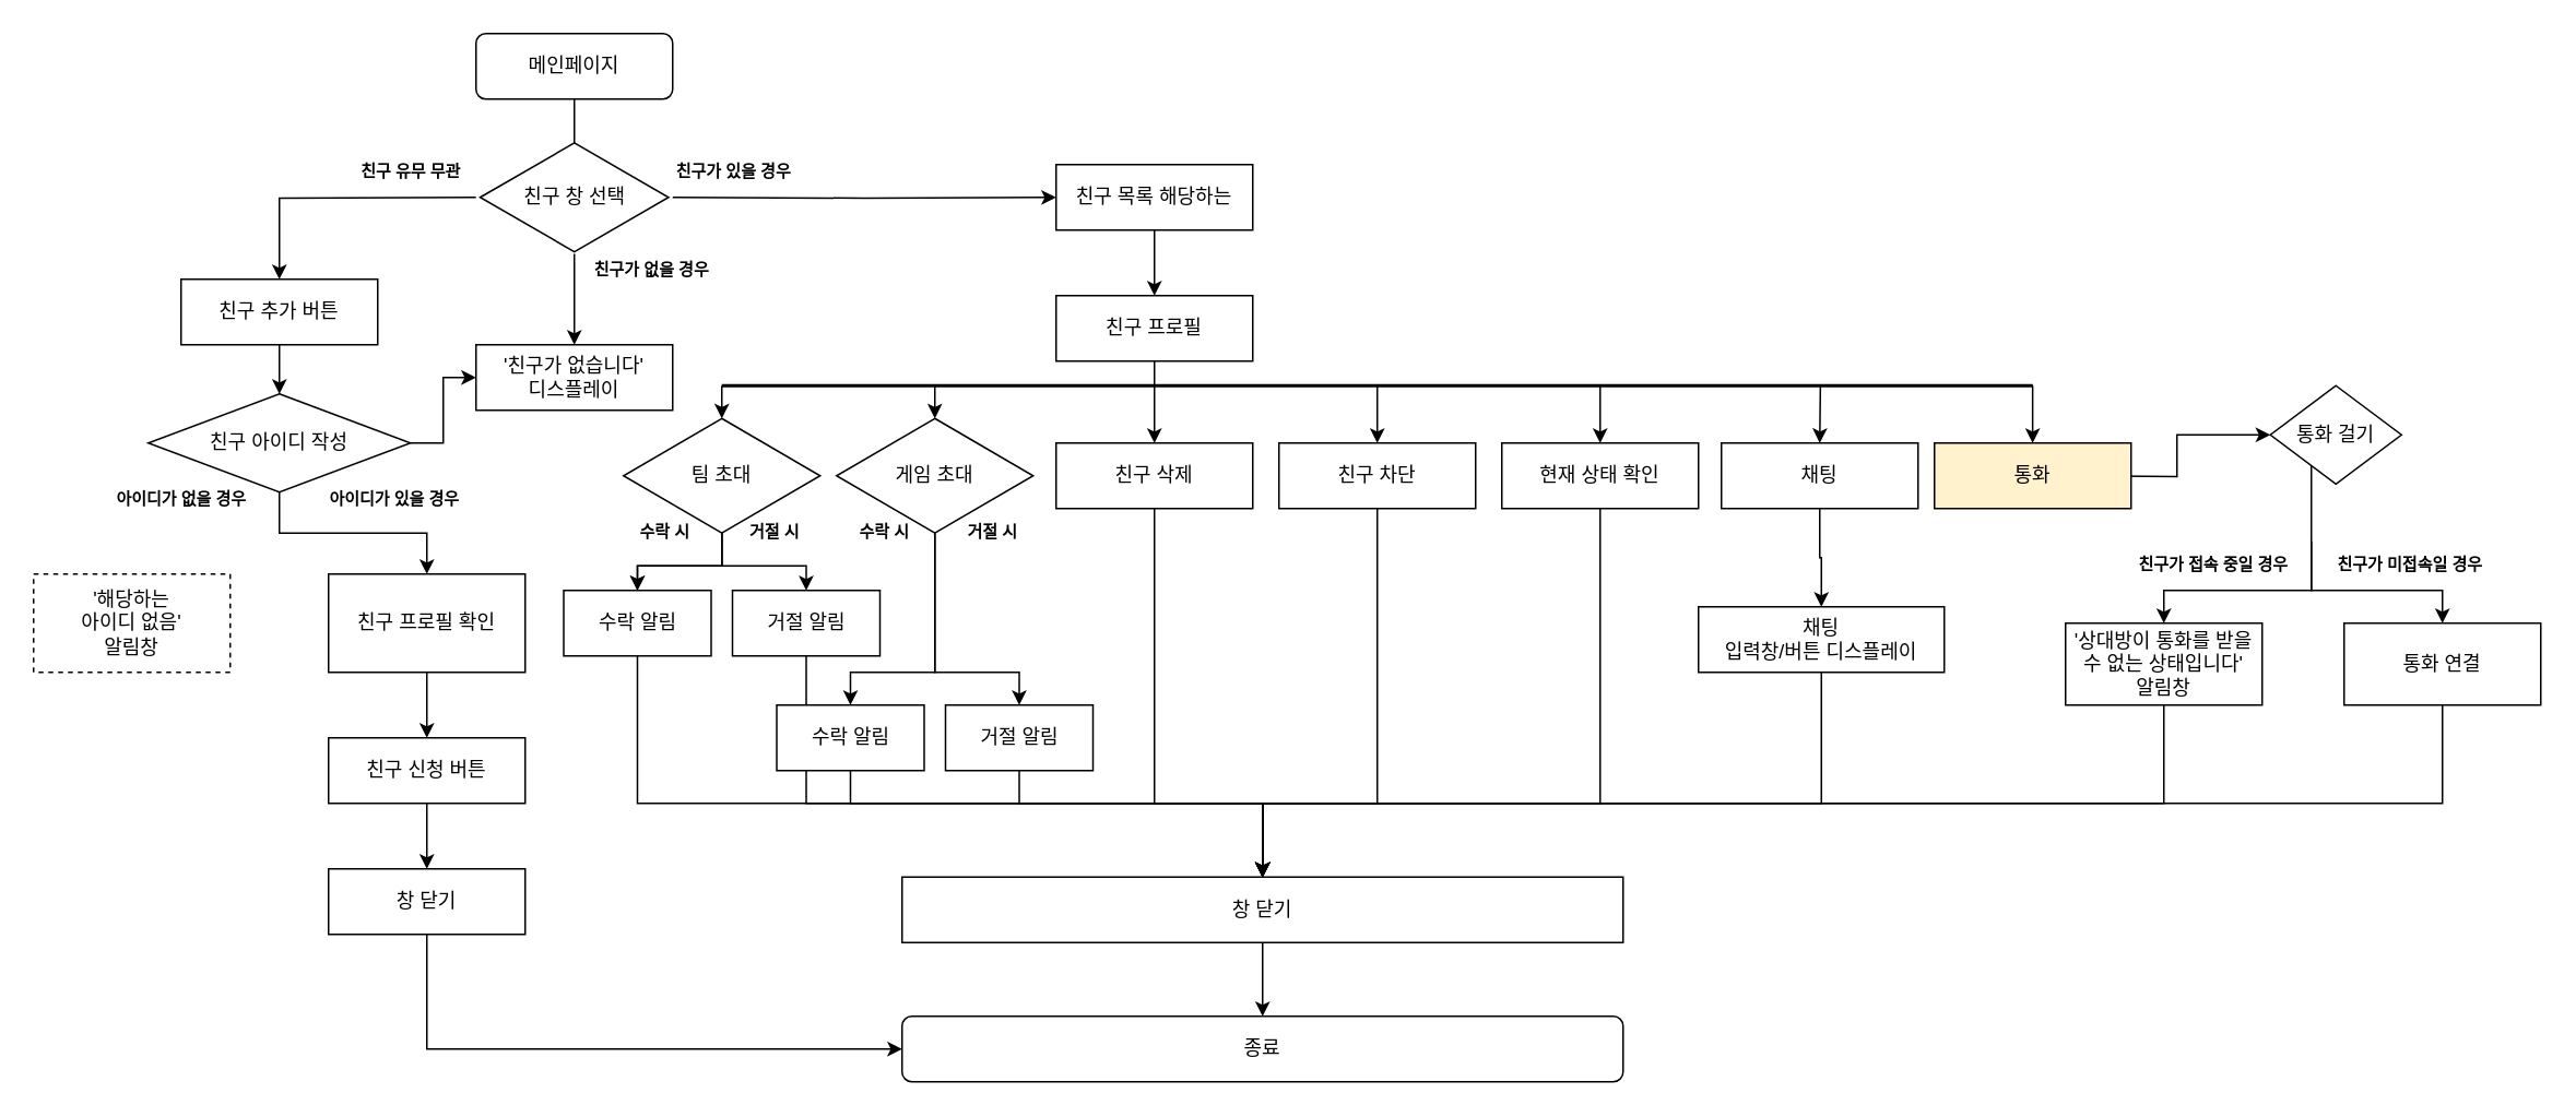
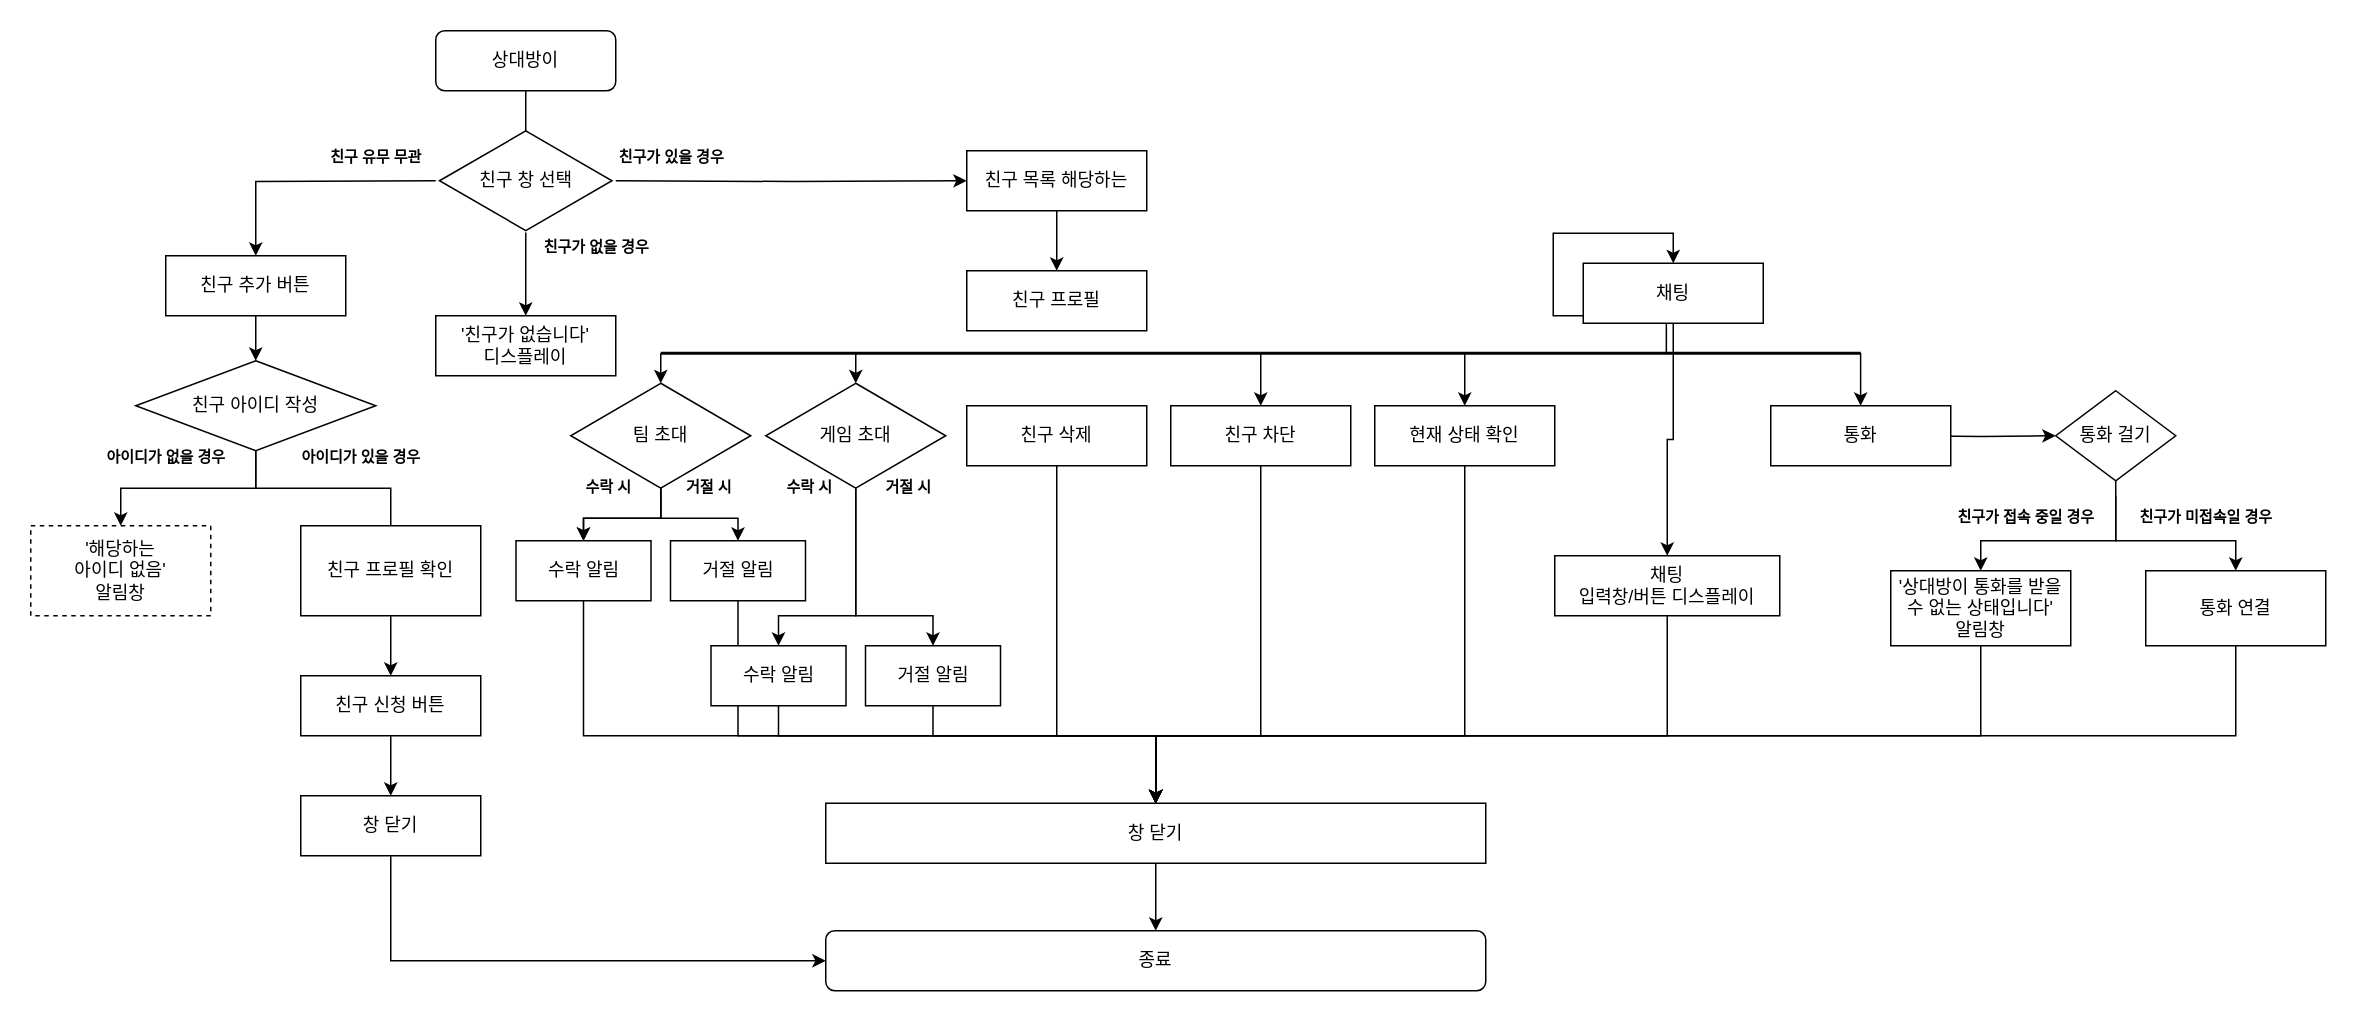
- <mxCell id="3" value="메인페이지" style="rounded=1;whiteSpace=wrap;html=1;fontSize=12;glass=0;strokeWidth=1;shadow=0;" parent="1" vertex="1"><mxGeometry x="290" y="20" width="120" height="40" as="geometry" /></mxCell>
+ <mxCell id="3" value="상대방이" style="rounded=1;whiteSpace=wrap;html=1;fontSize=12;glass=0;strokeWidth=1;shadow=0;" parent="1" vertex="1"><mxGeometry x="290" y="20" width="120" height="40" as="geometry" /></mxCell>
- <mxCell id="23" style="edgeStyle=orthogonalEdgeStyle;rounded=0;orthogonalLoop=1;jettySize=auto;html=1;exitX=0.5;exitY=1;exitDx=0;exitDy=0;entryX=0.5;entryY=0;entryDx=0;entryDy=0;" edge="1" parent="1" source="24" target="38"><mxGeometry relative="1" as="geometry"><mxPoint x="704.615" y="260" as="targetPoint" /></mxGeometry></mxCell>
- <mxCell id="10" value="" style="edgeStyle=orthogonalEdgeStyle;rounded=0;orthogonalLoop=1;jettySize=auto;html=1;" edge="1" parent="1" source="11" target="61"><mxGeometry relative="1" as="geometry" /></mxCell>
+ <mxCell id="10" value="" style="edgeStyle=orthogonalEdgeStyle;rounded=0;orthogonalLoop=1;jettySize=auto;html=1;" edge="1" parent="1" source="11" target="16"><mxGeometry relative="1" as="geometry" /></mxCell>
- <mxCell id="73" value="통화 걸기" style="rhombus;whiteSpace=wrap;html=1;rounded=0;" vertex="1" parent="1"><mxGeometry x="1385" y="235" width="80" height="60" as="geometry" /></mxCell>
+ <mxCell id="73" value="통화 걸기" style="rhombus;whiteSpace=wrap;html=1;rounded=0;" vertex="1" parent="1"><mxGeometry x="1370" y="260" width="80" height="60" as="geometry" /></mxCell>
- <mxCell id="66" value="채팅" style="whiteSpace=wrap;html=1;rounded=0;" vertex="1" parent="1"><mxGeometry x="1050" y="270" width="120" height="40" as="geometry" /></mxCell>
+ <mxCell id="66" value="채팅" style="whiteSpace=wrap;html=1;rounded=0;" vertex="1" parent="1"><mxGeometry x="1055" y="175" width="120" height="40" as="geometry" /></mxCell>
- <mxCell id="68" value="통화" style="whiteSpace=wrap;html=1;rounded=0;fillColor=#fff2cc;" vertex="1" parent="1"><mxGeometry x="1180" y="270" width="120" height="40" as="geometry" /></mxCell>
+ <mxCell id="68" value="통화" style="whiteSpace=wrap;html=1;rounded=0;" vertex="1" parent="1"><mxGeometry x="1180" y="270" width="120" height="40" as="geometry" /></mxCell>
- <mxCell id="9" value="" style="edgeStyle=orthogonalEdgeStyle;rounded=0;orthogonalLoop=1;jettySize=auto;html=1;" edge="1" parent="1" source="11" target="13"><mxGeometry relative="1" as="geometry" /></mxCell>
+ <mxCell id="9" value="" style="edgeStyle=orthogonalEdgeStyle;rounded=0;orthogonalLoop=1;jettySize=auto;html=1;endArrow=none;" edge="1" parent="1" source="11" target="13"><mxGeometry relative="1" as="geometry" /></mxCell>
